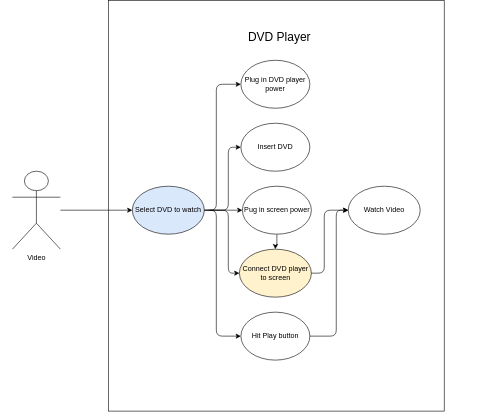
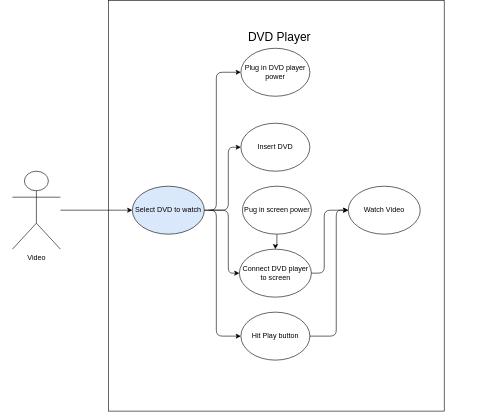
- <mxCell id="9" value="Plug in DVD player power" style="ellipse;whiteSpace=wrap;html=1;" vertex="1" parent="1"><mxGeometry x="401" y="70" width="115" height="80" as="geometry" /></mxCell>
+ <mxCell id="9" value="Plug in DVD player power" style="ellipse;whiteSpace=wrap;html=1;" vertex="1" parent="1"><mxGeometry x="401" y="50" width="115" height="80" as="geometry" /></mxCell>
- <mxCell id="7" style="edgeStyle=orthogonalEdgeStyle;rounded=0;orthogonalLoop=1;jettySize=auto;html=1;entryX=0;entryY=0.5;entryDx=0;entryDy=0;" edge="1" parent="1" source="8" target="12"><mxGeometry relative="1" as="geometry" /></mxCell>
- <mxCell id="6" value="Connect DVD player to screen" style="ellipse;whiteSpace=wrap;html=1;fillColor=#fff2cc;" vertex="1" parent="1"><mxGeometry x="398.5" y="385" width="120" height="80" as="geometry" /></mxCell>
+ <mxCell id="6" value="Connect DVD player to screen" style="ellipse;whiteSpace=wrap;html=1;" vertex="1" parent="1"><mxGeometry x="398.5" y="385" width="120" height="80" as="geometry" /></mxCell>
